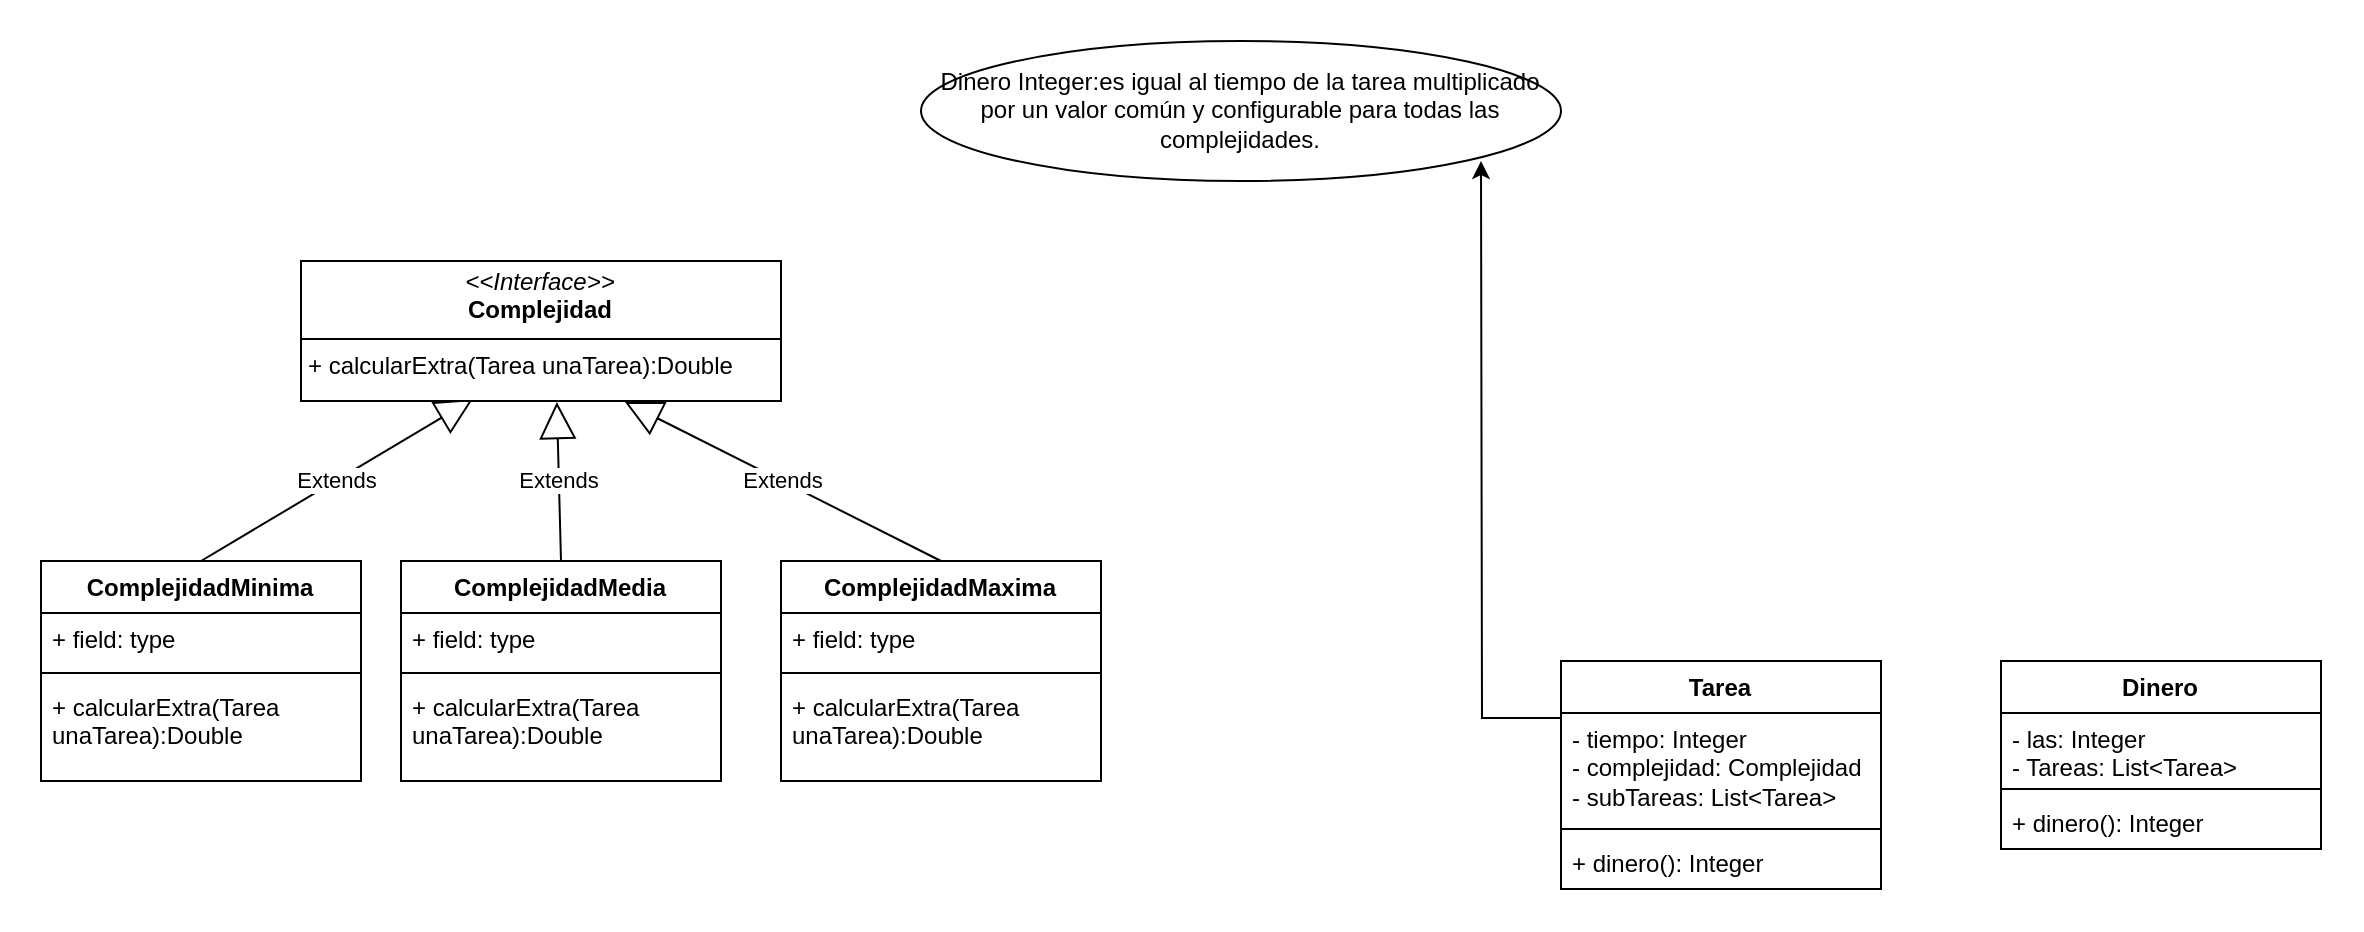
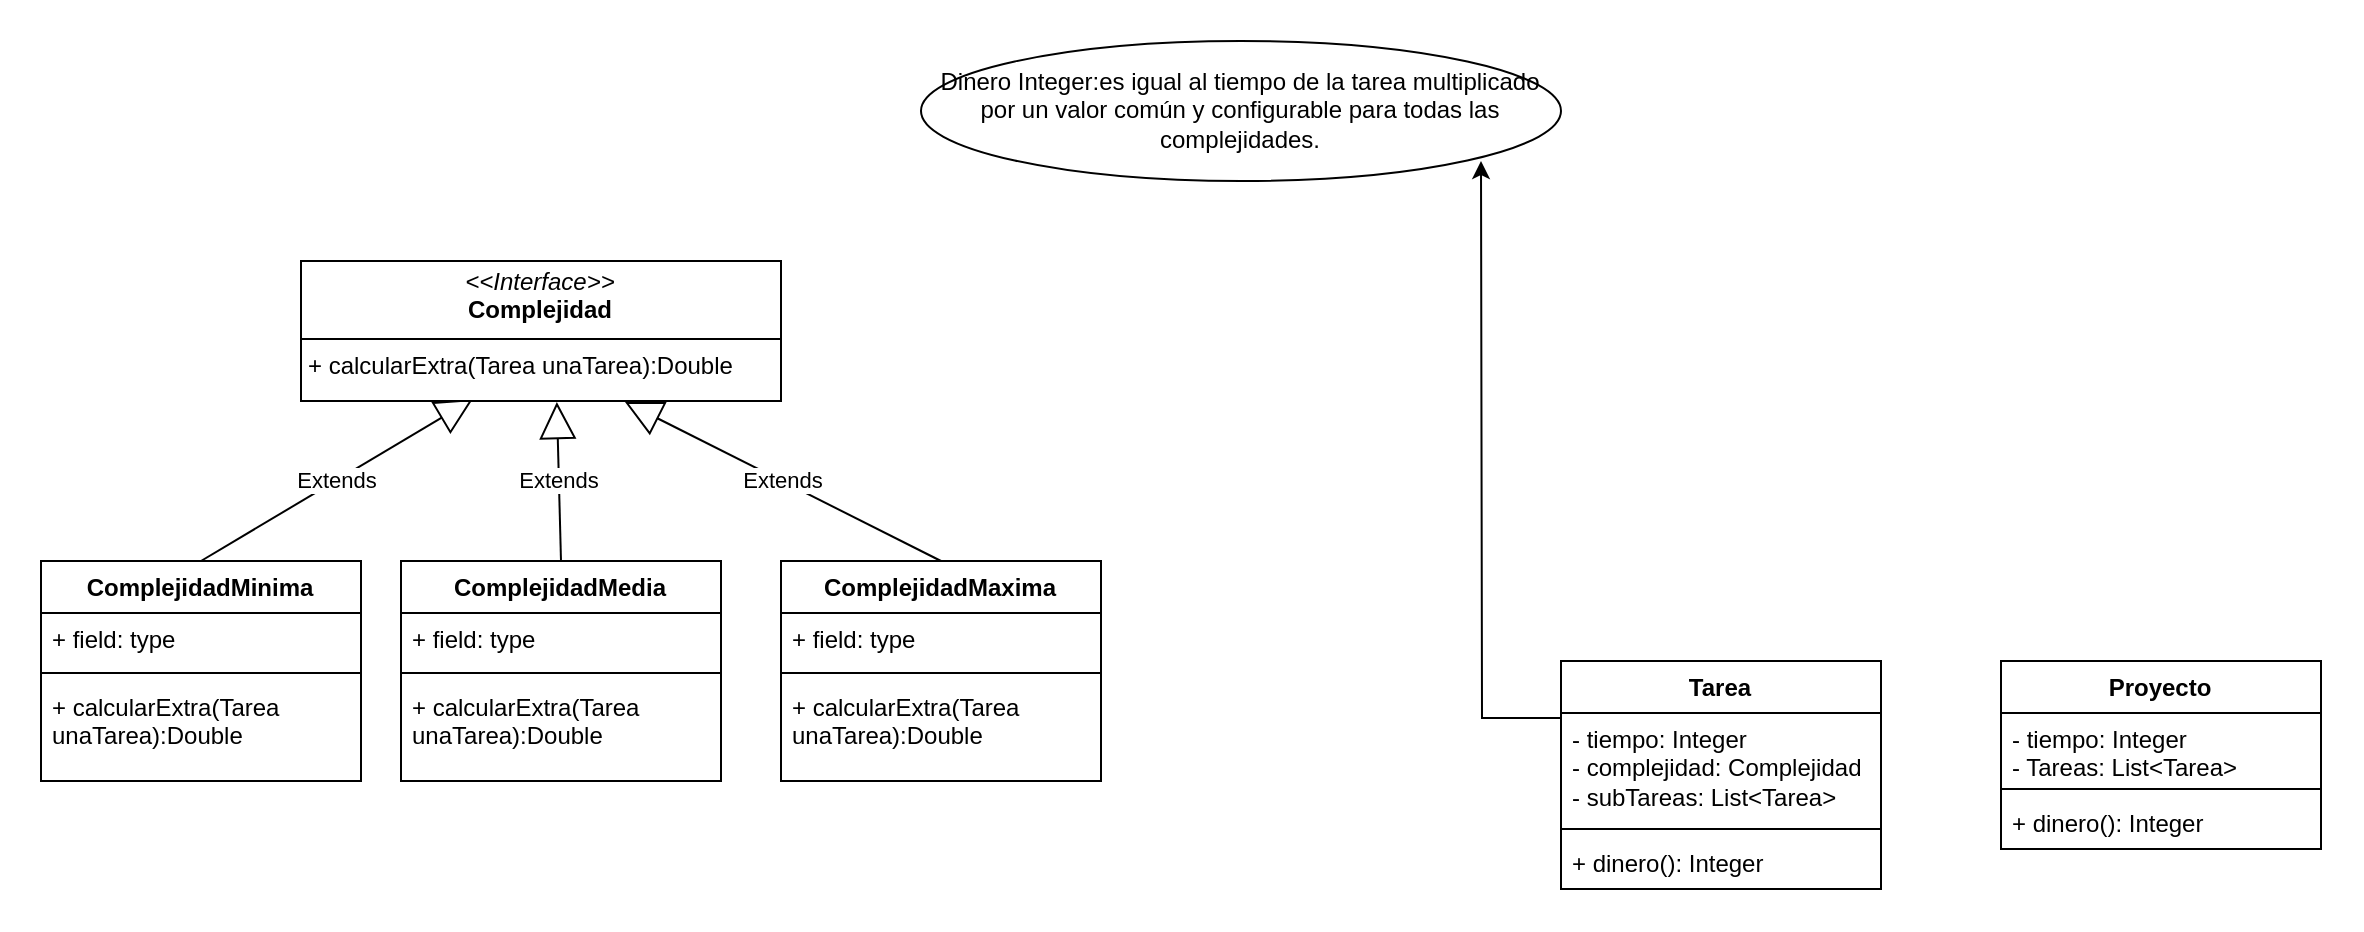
- <mxCell id="24" value="Dinero" style="swimlane;fontStyle=1;align=center;verticalAlign=top;childLayout=stackLayout;horizontal=1;startSize=26;horizontalStack=0;resizeParent=1;resizeParentMax=0;resizeLast=0;collapsible=1;marginBottom=0;whiteSpace=wrap;html=1;" vertex="1" parent="1"><mxGeometry x="1000" y="330" width="160" height="94" as="geometry" /></mxCell>
+ <mxCell id="24" value="Proyecto" style="swimlane;fontStyle=1;align=center;verticalAlign=top;childLayout=stackLayout;horizontal=1;startSize=26;horizontalStack=0;resizeParent=1;resizeParentMax=0;resizeLast=0;collapsible=1;marginBottom=0;whiteSpace=wrap;html=1;" vertex="1" parent="1"><mxGeometry x="1000" y="330" width="160" height="94" as="geometry" /></mxCell>
- <mxCell id="25" value="- las: Integer&lt;div&gt;&lt;div&gt;- Tareas: List&amp;lt;Tarea&amp;gt;&lt;/div&gt;&lt;div&gt;&lt;br&gt;&lt;/div&gt;&lt;/div&gt;" style="text;strokeColor=none;fillColor=none;align=left;verticalAlign=top;spacingLeft=4;spacingRight=4;overflow=hidden;rotatable=0;points=[[0,0.5],[1,0.5]];portConstraint=eastwest;whiteSpace=wrap;html=1;" vertex="1" parent="24"><mxGeometry y="26" width="160" height="34" as="geometry" /></mxCell>
+ <mxCell id="25" value="- tiempo: Integer&lt;div&gt;&lt;div&gt;- Tareas: List&amp;lt;Tarea&amp;gt;&lt;/div&gt;&lt;div&gt;&lt;br&gt;&lt;/div&gt;&lt;/div&gt;" style="text;strokeColor=none;fillColor=none;align=left;verticalAlign=top;spacingLeft=4;spacingRight=4;overflow=hidden;rotatable=0;points=[[0,0.5],[1,0.5]];portConstraint=eastwest;whiteSpace=wrap;html=1;" vertex="1" parent="24"><mxGeometry y="26" width="160" height="34" as="geometry" /></mxCell>
